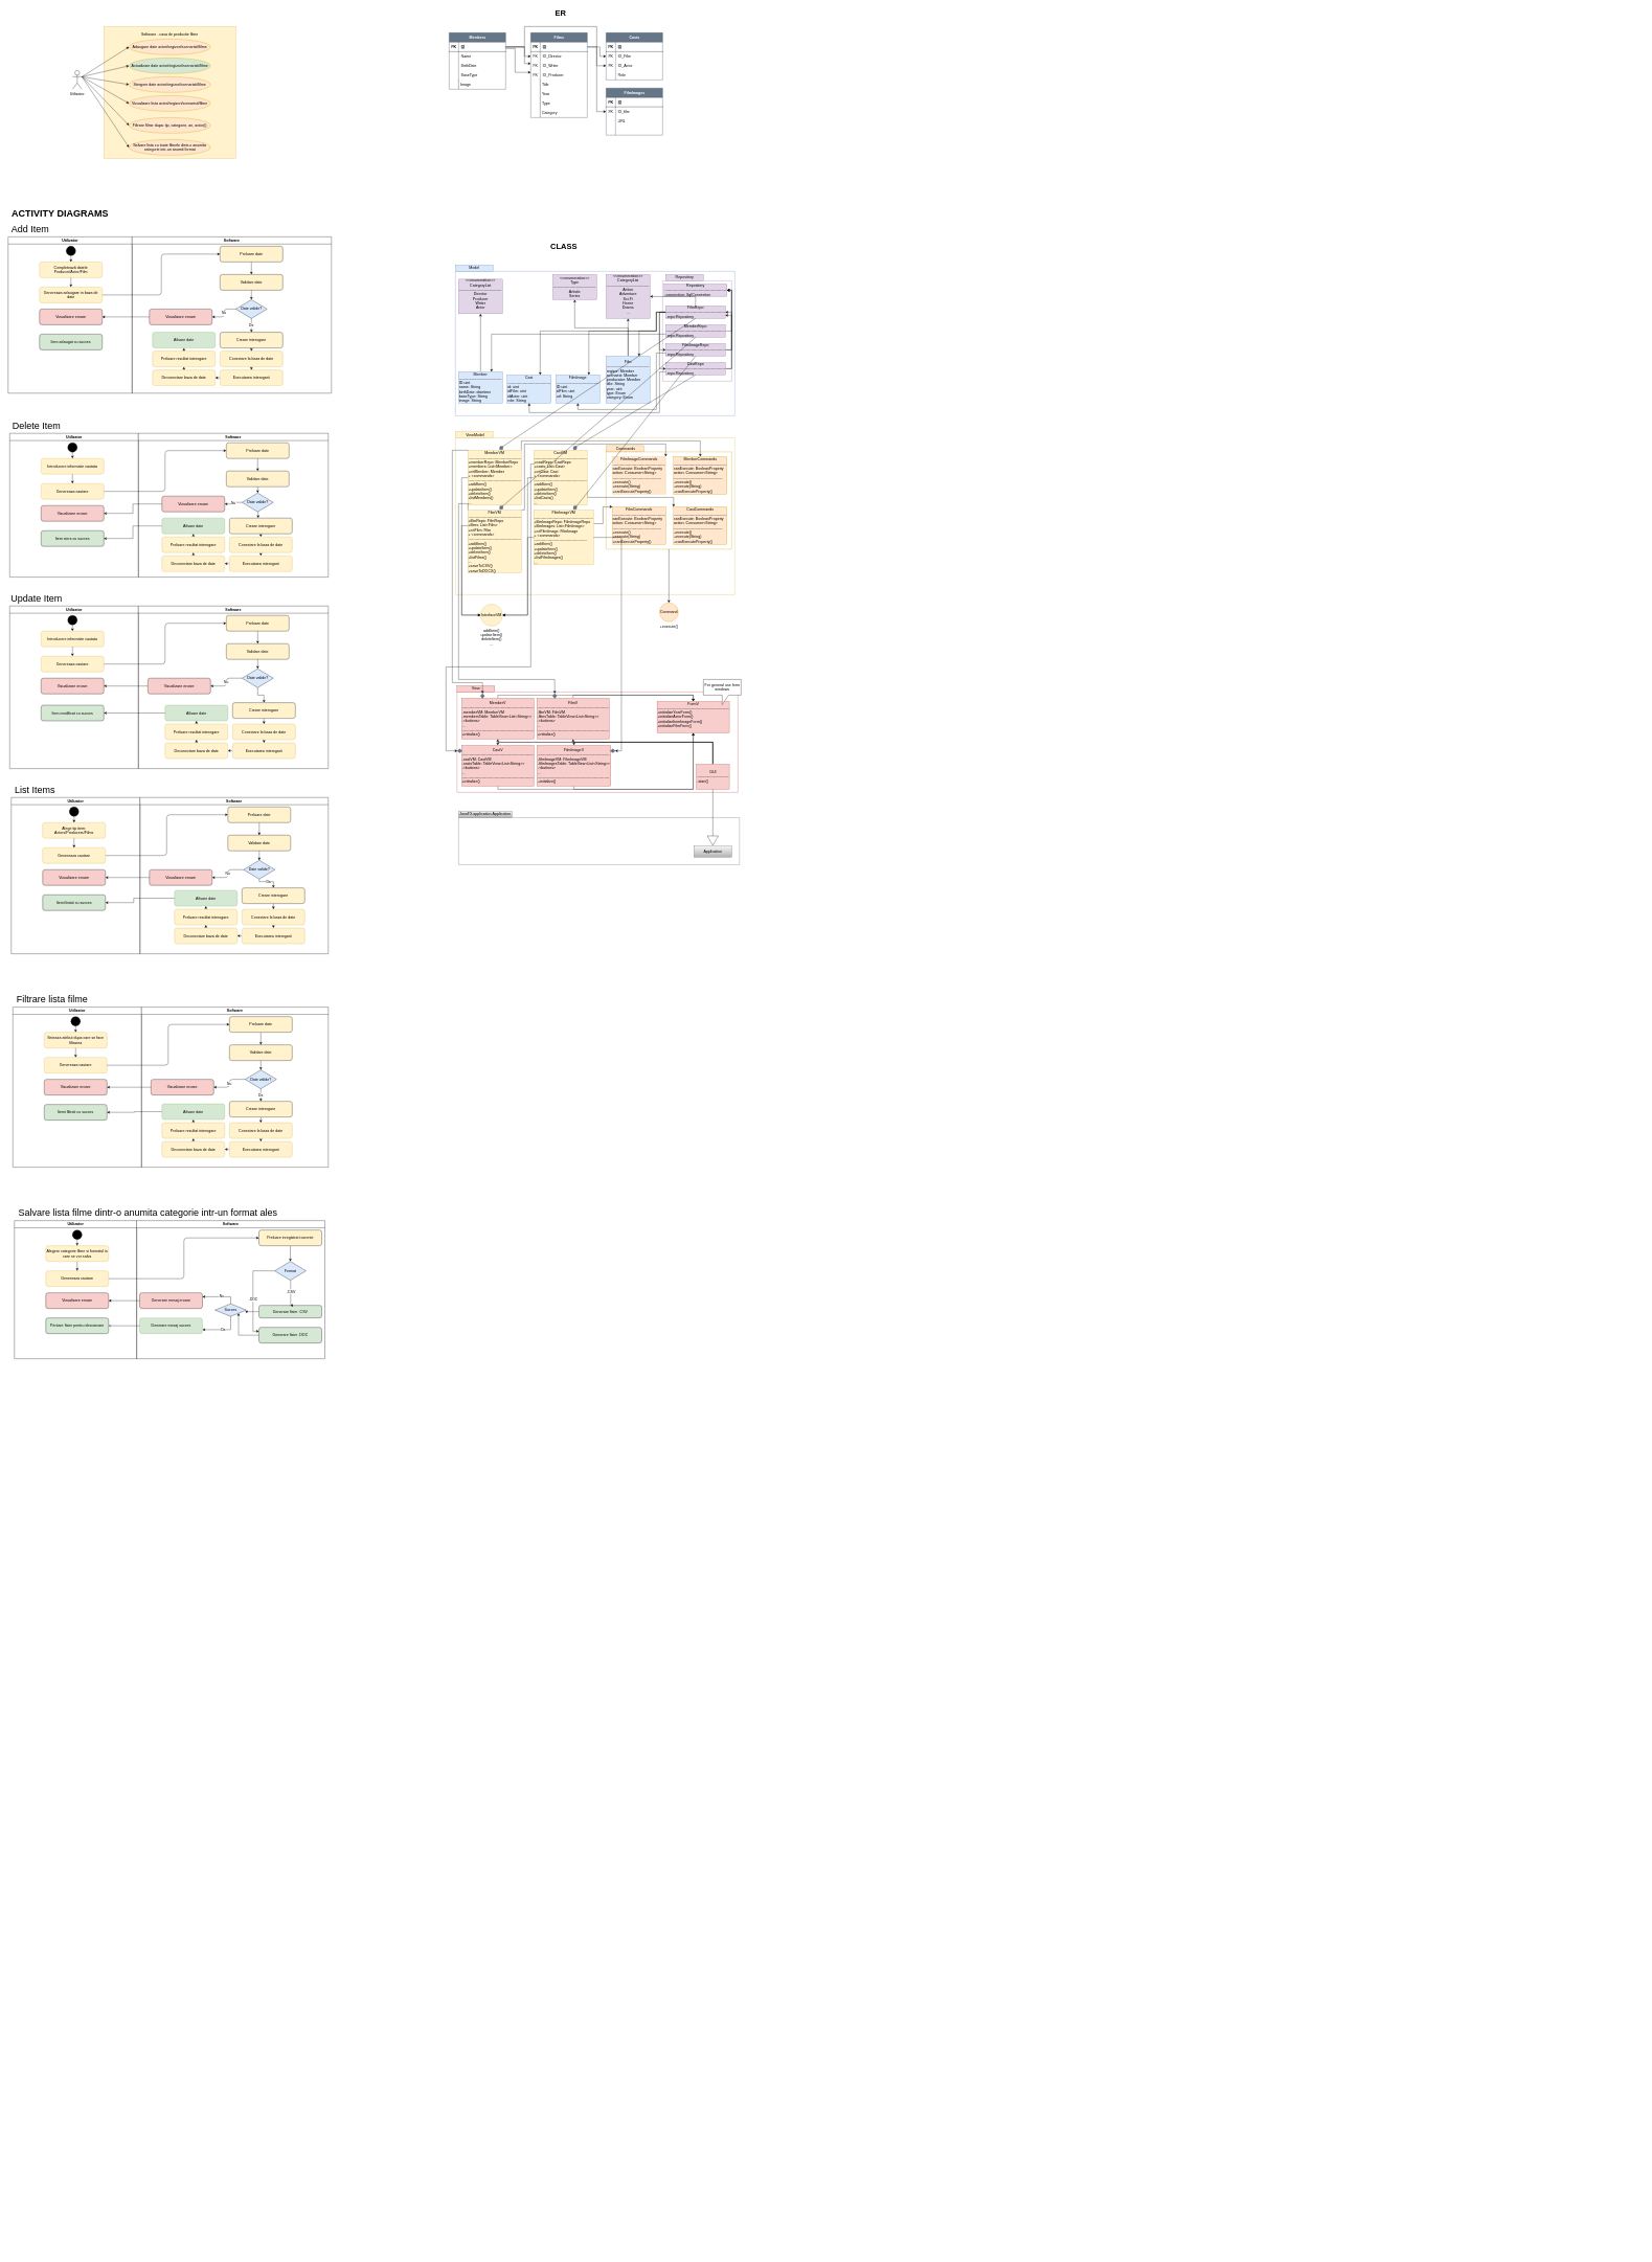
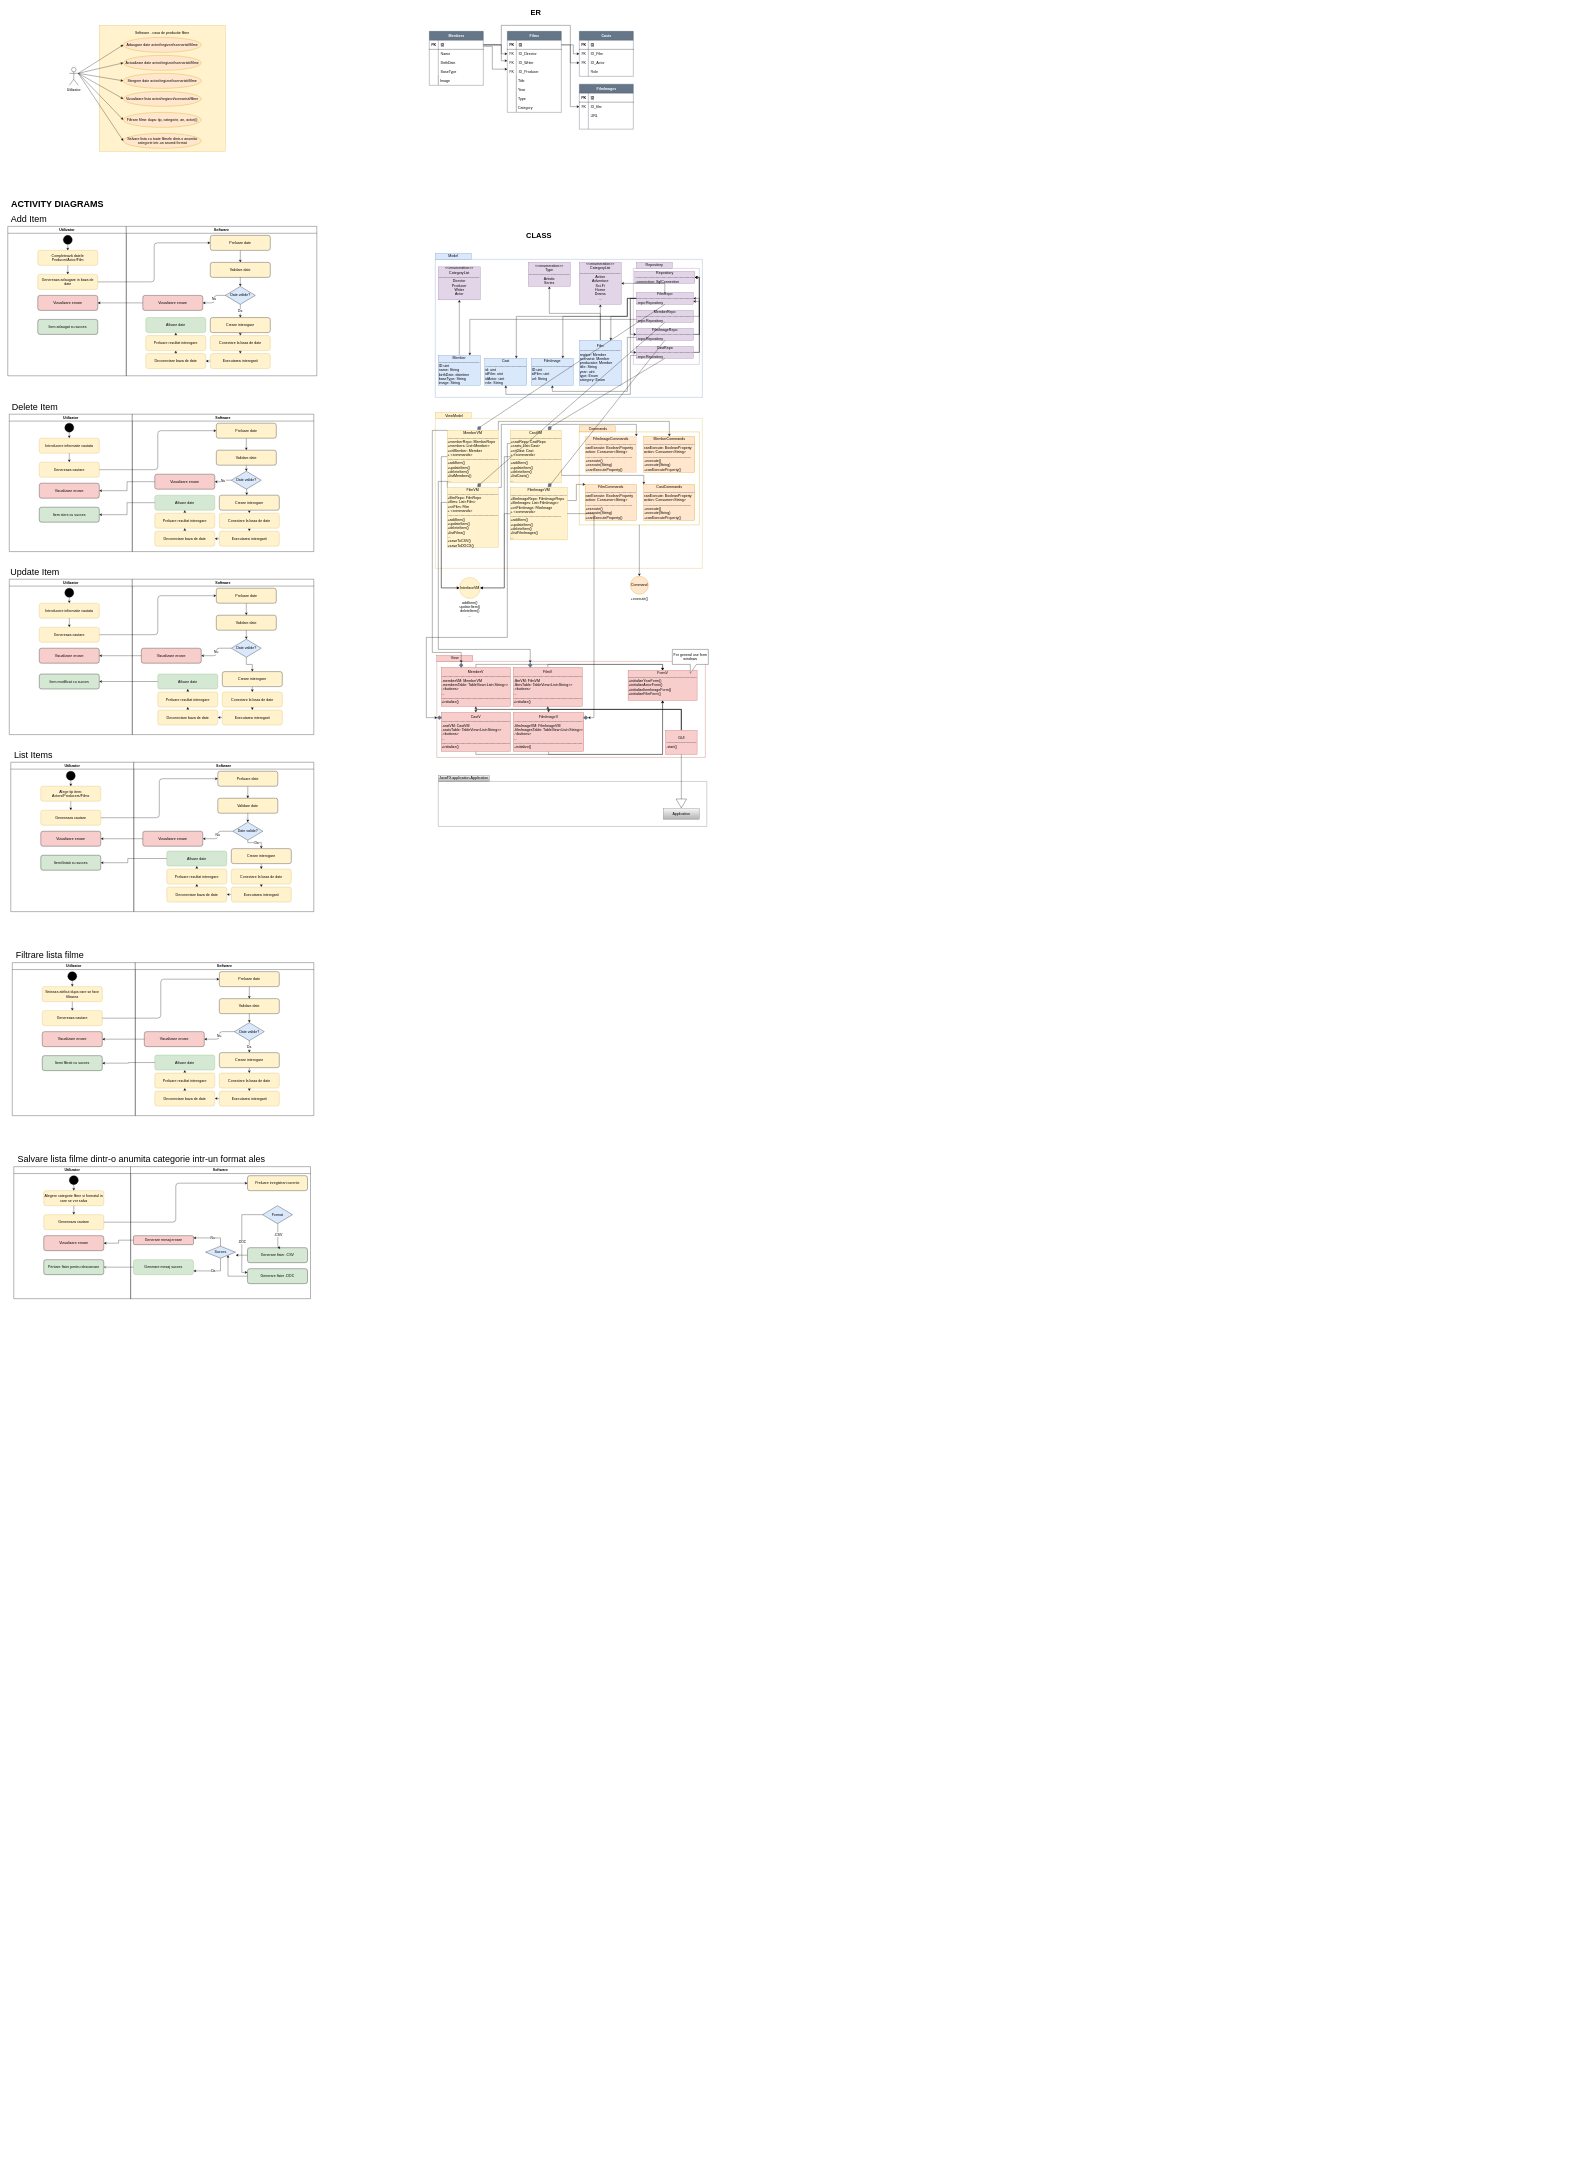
- <mxCell id="6" value="Actualizare date actori/regizori/scenaristi/filme" style="ellipse;whiteSpace=wrap;html=1;fillColor=#d5e8d4;strokeColor=#d79b00;" parent="1" vertex="1"><mxGeometry x="410" y="184" width="260" height="50" as="geometry" /></mxCell>
+ <mxCell id="6" value="Actualizare date actori/regizori/scenaristi/filme" style="ellipse;whiteSpace=wrap;html=1;fillColor=#ffe6cc;strokeColor=#d79b00;" parent="1" vertex="1"><mxGeometry x="410" y="184" width="260" height="50" as="geometry" /></mxCell>
- <mxCell id="185" style="edgeStyle=orthogonalEdgeStyle;rounded=0;orthogonalLoop=1;jettySize=auto;html=1;exitX=0.5;exitY=1;exitDx=0;exitDy=0;entryX=0.5;entryY=0;entryDx=0;entryDy=0;" parent="184" source="186" target="195" edge="1"><mxGeometry relative="1" as="geometry" /></mxCell>
- <mxCell id="187" value="Generare mesaj eroare" style="rounded=1;whiteSpace=wrap;fillColor=#f8cecc" parent="184" vertex="1"><mxGeometry x="10" y="230" width="200" height="50" as="geometry" /></mxCell>
+ <mxCell id="187" value="Generare mesaj eroare" style="rounded=1;whiteSpace=wrap;fillColor=#f8cecc" parent="184" vertex="1"><mxGeometry x="10" y="230" width="200" height="30" as="geometry" /></mxCell>
- <mxCell id="190" value="Generare fisier .CSV" style="rounded=1;whiteSpace=wrap;fillColor=#d5e8d4" parent="184" vertex="1"><mxGeometry x="390" y="270" width="200" height="40" as="geometry" /></mxCell>
+ <mxCell id="190" value="Generare fisier .CSV" style="rounded=1;whiteSpace=wrap;fillColor=#d5e8d4" parent="184" vertex="1"><mxGeometry x="390" y="270" width="200" height="50" as="geometry" /></mxCell>
